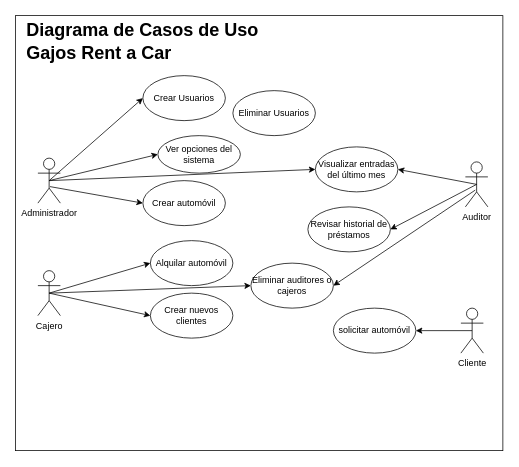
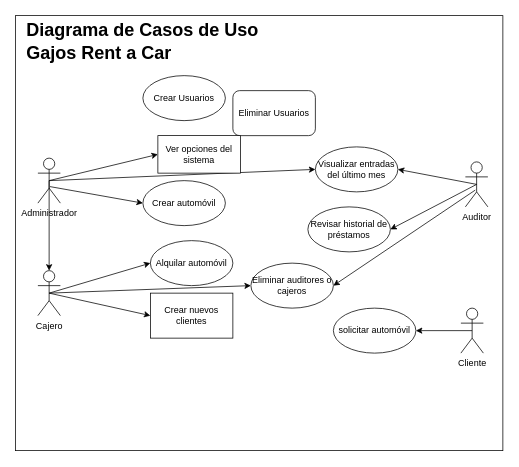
- <mxCell id="26" value="Eliminar Usuarios" style="ellipse;whiteSpace=wrap;html=1;" vertex="1" parent="1"><mxGeometry x="310" y="120" width="110" height="60" as="geometry" /></mxCell>
+ <mxCell id="26" value="Eliminar Usuarios" style="whiteSpace=wrap;html=1;rounded=1;" vertex="1" parent="1"><mxGeometry x="310" y="120" width="110" height="60" as="geometry" /></mxCell>
- <mxCell id="22" value="" style="endArrow=classic;html=1;rounded=0;exitX=0.5;exitY=0.5;exitDx=0;exitDy=0;exitPerimeter=0;entryX=0;entryY=0.5;entryDx=0;entryDy=0;" edge="1" parent="1" source="3" target="21"><mxGeometry width="50" height="50" relative="1" as="geometry"><mxPoint x="95" y="250" as="sourcePoint" /><mxPoint x="200" y="210" as="targetPoint" /></mxGeometry></mxCell>
+ <mxCell id="22" value="" style="endArrow=classic;html=1;rounded=0;exitX=0.5;exitY=0.5;exitDx=0;exitDy=0;exitPerimeter=0;" edge="1" parent="1" source="3" target="4"><mxGeometry width="50" height="50" relative="1" as="geometry"><mxPoint x="95" y="250" as="sourcePoint" /><mxPoint x="200" y="210" as="targetPoint" /></mxGeometry></mxCell>
- <mxCell id="27" value="Ver opciones del sistema" style="ellipse;whiteSpace=wrap;html=1;" vertex="1" parent="1"><mxGeometry x="210" y="180" width="110" height="50" as="geometry" /></mxCell>
+ <mxCell id="27" value="Ver opciones del sistema" style="whiteSpace=wrap;html=1;rounded=0;" vertex="1" parent="1"><mxGeometry x="210" y="180" width="110" height="50" as="geometry" /></mxCell>
- <mxCell id="7" value="Crear nuevos clientes" style="ellipse;whiteSpace=wrap;html=1;" vertex="1" parent="1"><mxGeometry x="200" y="390" width="110" height="60" as="geometry" /></mxCell>
+ <mxCell id="7" value="Crear nuevos clientes" style="whiteSpace=wrap;html=1;rounded=0;" vertex="1" parent="1"><mxGeometry x="200" y="390" width="110" height="60" as="geometry" /></mxCell>
